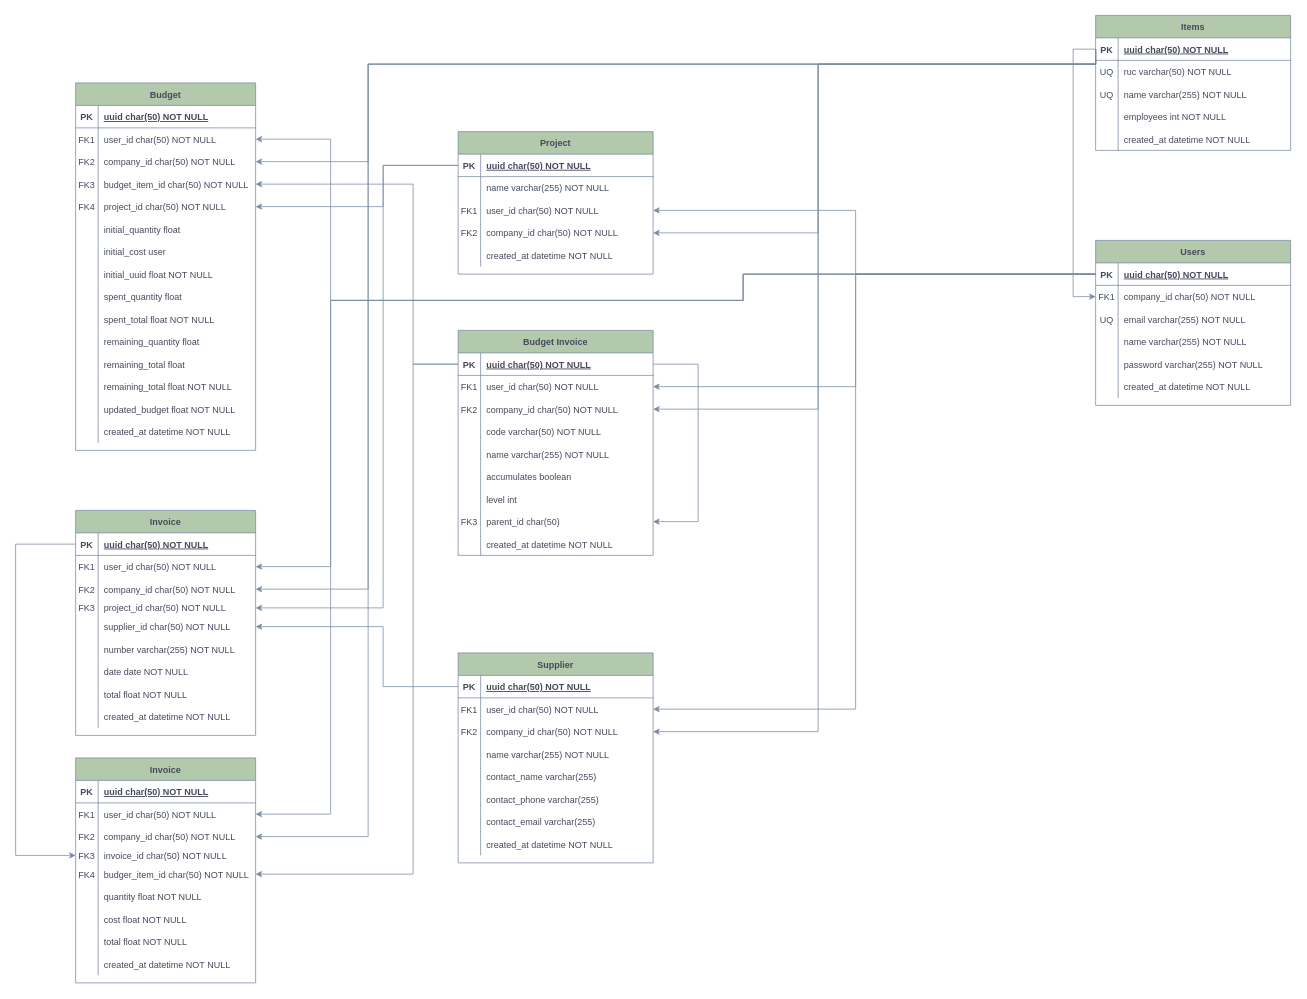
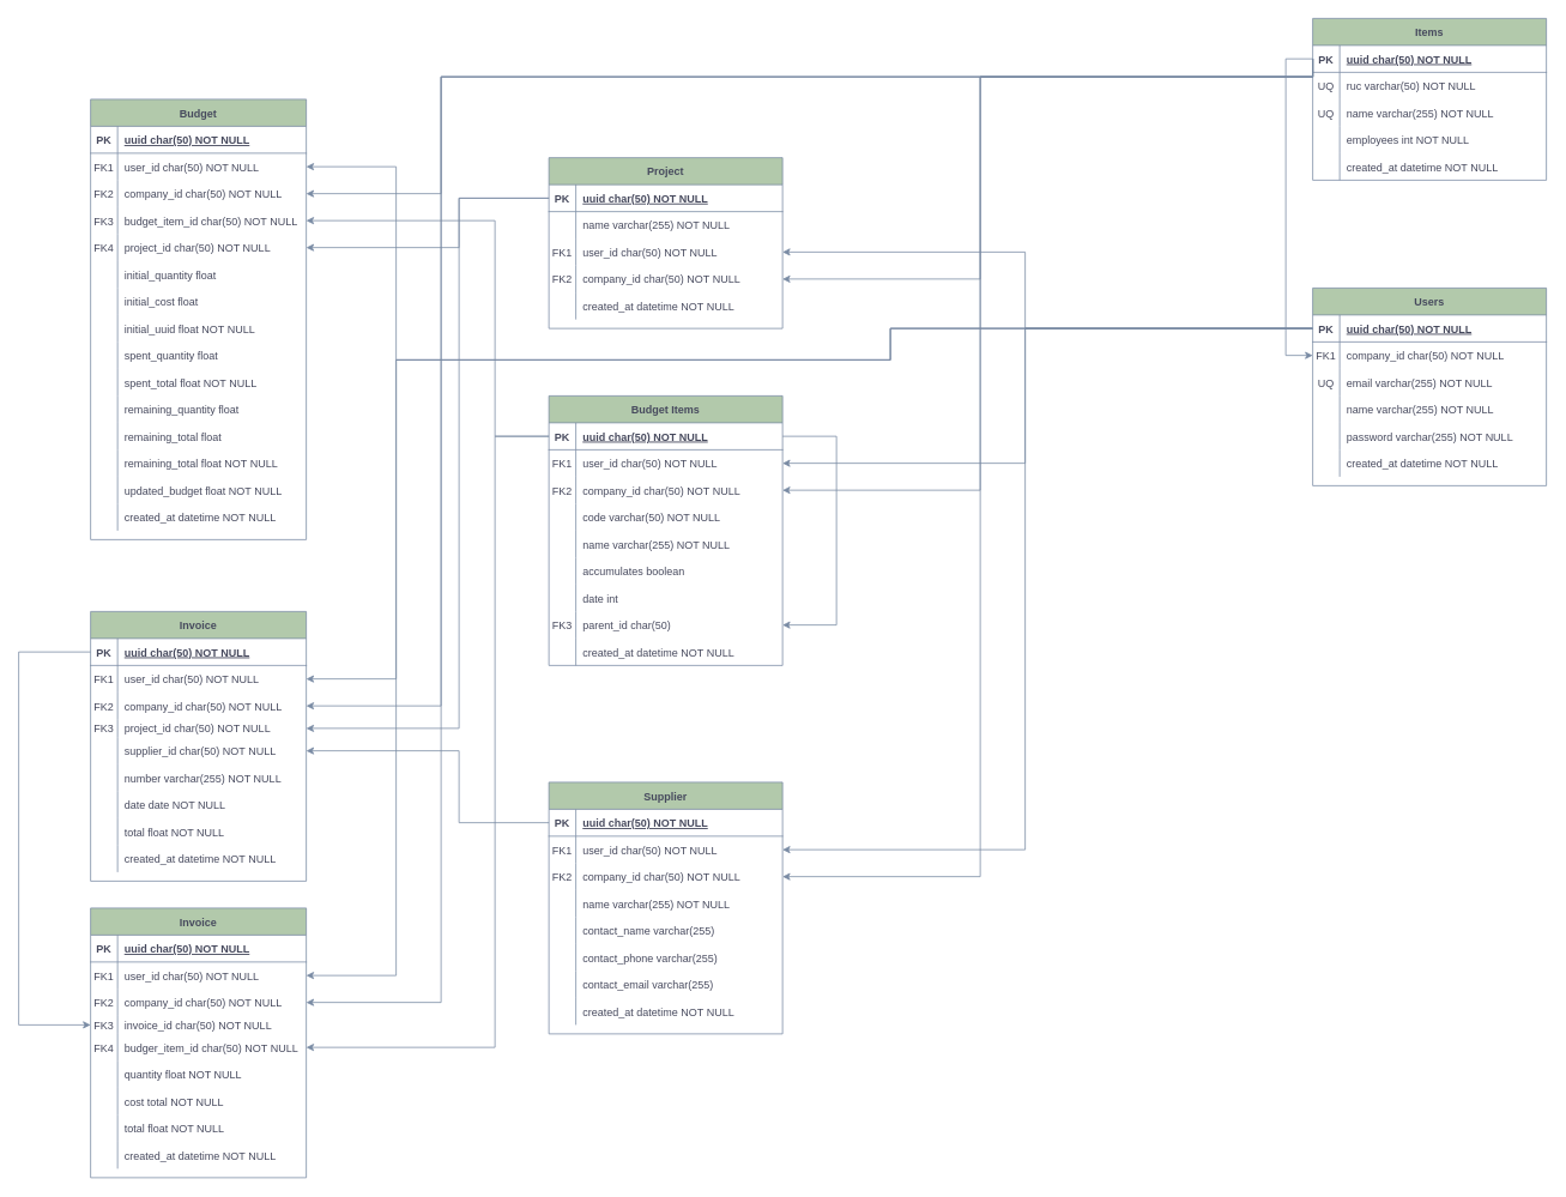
- <mxCell id="135" value="initial_cost user" style="shape=partialRectangle;connectable=0;fillColor=none;top=0;left=0;bottom=0;right=0;align=left;spacingLeft=6;overflow=hidden;strokeColor=#788AA3;fontColor=#46495D;rounded=0;" parent="133" vertex="1"><mxGeometry x="30" width="210" height="30" as="geometry"><mxRectangle width="210" height="30" as="alternateBounds" /></mxGeometry></mxCell>
+ <mxCell id="135" value="initial_cost float" style="shape=partialRectangle;connectable=0;fillColor=none;top=0;left=0;bottom=0;right=0;align=left;spacingLeft=6;overflow=hidden;strokeColor=#788AA3;fontColor=#46495D;rounded=0;" parent="133" vertex="1"><mxGeometry x="30" width="210" height="30" as="geometry"><mxRectangle width="210" height="30" as="alternateBounds" /></mxGeometry></mxCell>
- <mxCell id="78" value="Budget Invoice" style="shape=table;startSize=30;container=1;collapsible=1;childLayout=tableLayout;fixedRows=1;rowLines=0;fontStyle=1;align=center;resizeLast=1;fillColor=#B2C9AB;strokeColor=#788AA3;fontColor=#46495D;rounded=0;" parent="1" vertex="1"><mxGeometry x="610" y="440" width="260" height="300" as="geometry" /></mxCell>
+ <mxCell id="78" value="Budget Items" style="shape=table;startSize=30;container=1;collapsible=1;childLayout=tableLayout;fixedRows=1;rowLines=0;fontStyle=1;align=center;resizeLast=1;fillColor=#B2C9AB;strokeColor=#788AA3;fontColor=#46495D;rounded=0;" parent="1" vertex="1"><mxGeometry x="610" y="440" width="260" height="300" as="geometry" /></mxCell>
- <mxCell id="100" value="level int" style="shape=partialRectangle;connectable=0;fillColor=none;top=0;left=0;bottom=0;right=0;align=left;spacingLeft=6;overflow=hidden;strokeColor=#788AA3;fontColor=#46495D;rounded=0;" parent="98" vertex="1"><mxGeometry x="30" width="230" height="30" as="geometry"><mxRectangle width="230" height="30" as="alternateBounds" /></mxGeometry></mxCell>
+ <mxCell id="100" value="date int" style="shape=partialRectangle;connectable=0;fillColor=none;top=0;left=0;bottom=0;right=0;align=left;spacingLeft=6;overflow=hidden;strokeColor=#788AA3;fontColor=#46495D;rounded=0;" parent="98" vertex="1"><mxGeometry x="30" width="230" height="30" as="geometry"><mxRectangle width="230" height="30" as="alternateBounds" /></mxGeometry></mxCell>
- <mxCell id="216" value="cost float NOT NULL" style="shape=partialRectangle;connectable=0;fillColor=none;top=0;left=0;bottom=0;right=0;align=left;spacingLeft=6;overflow=hidden;strokeColor=#788AA3;fontSize=12;fontColor=#46495D;" parent="214" vertex="1"><mxGeometry x="30" width="210" height="30" as="geometry"><mxRectangle width="210" height="30" as="alternateBounds" /></mxGeometry></mxCell>
+ <mxCell id="216" value="cost total NOT NULL" style="shape=partialRectangle;connectable=0;fillColor=none;top=0;left=0;bottom=0;right=0;align=left;spacingLeft=6;overflow=hidden;strokeColor=#788AA3;fontSize=12;fontColor=#46495D;" parent="214" vertex="1"><mxGeometry x="30" width="210" height="30" as="geometry"><mxRectangle width="210" height="30" as="alternateBounds" /></mxGeometry></mxCell>
